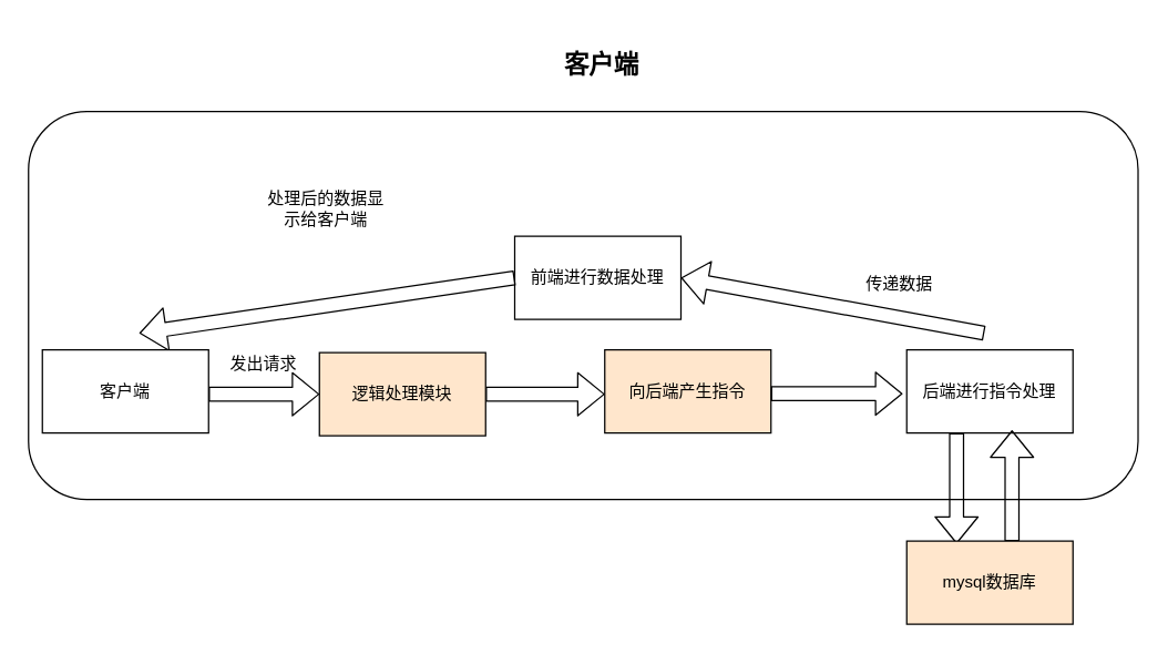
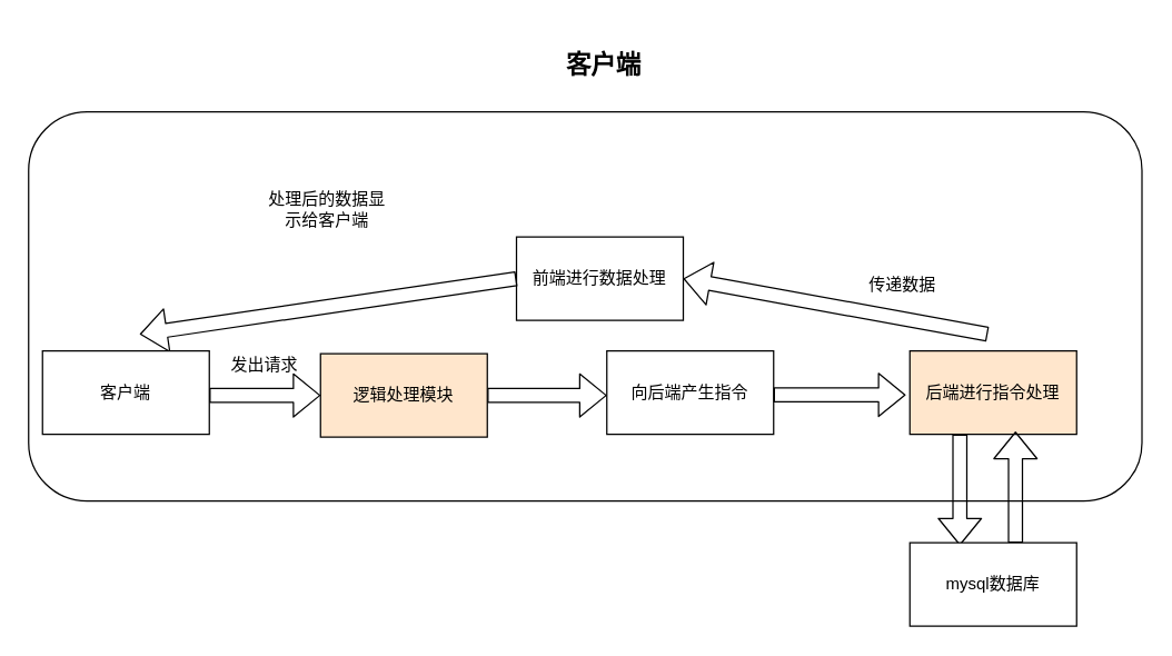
- <mxCell id="5" value="向后端产生指令" style="rounded=0;whiteSpace=wrap;html=1;fillColor=#ffe6cc;" parent="1" vertex="1"><mxGeometry x="436" y="252" width="120" height="60" as="geometry" /></mxCell>
+ <mxCell id="5" value="向后端产生指令" style="rounded=0;whiteSpace=wrap;html=1;" parent="1" vertex="1"><mxGeometry x="436" y="252" width="120" height="60" as="geometry" /></mxCell>
- <mxCell id="6" value="后端进行指令处理" style="rounded=0;whiteSpace=wrap;html=1;" parent="1" vertex="1"><mxGeometry x="654" y="252" width="120" height="60" as="geometry" /></mxCell>
+ <mxCell id="6" value="后端进行指令处理" style="rounded=0;whiteSpace=wrap;html=1;fillColor=#ffe6cc;" parent="1" vertex="1"><mxGeometry x="654" y="252" width="120" height="60" as="geometry" /></mxCell>
- <mxCell id="12" value="mysql数据库" style="rounded=0;whiteSpace=wrap;html=1;fillColor=#ffe6cc;" parent="1" vertex="1"><mxGeometry x="654" y="390" width="120" height="60" as="geometry" /></mxCell>
+ <mxCell id="12" value="mysql数据库" style="rounded=0;whiteSpace=wrap;html=1;" parent="1" vertex="1"><mxGeometry x="654" y="390" width="120" height="60" as="geometry" /></mxCell>
